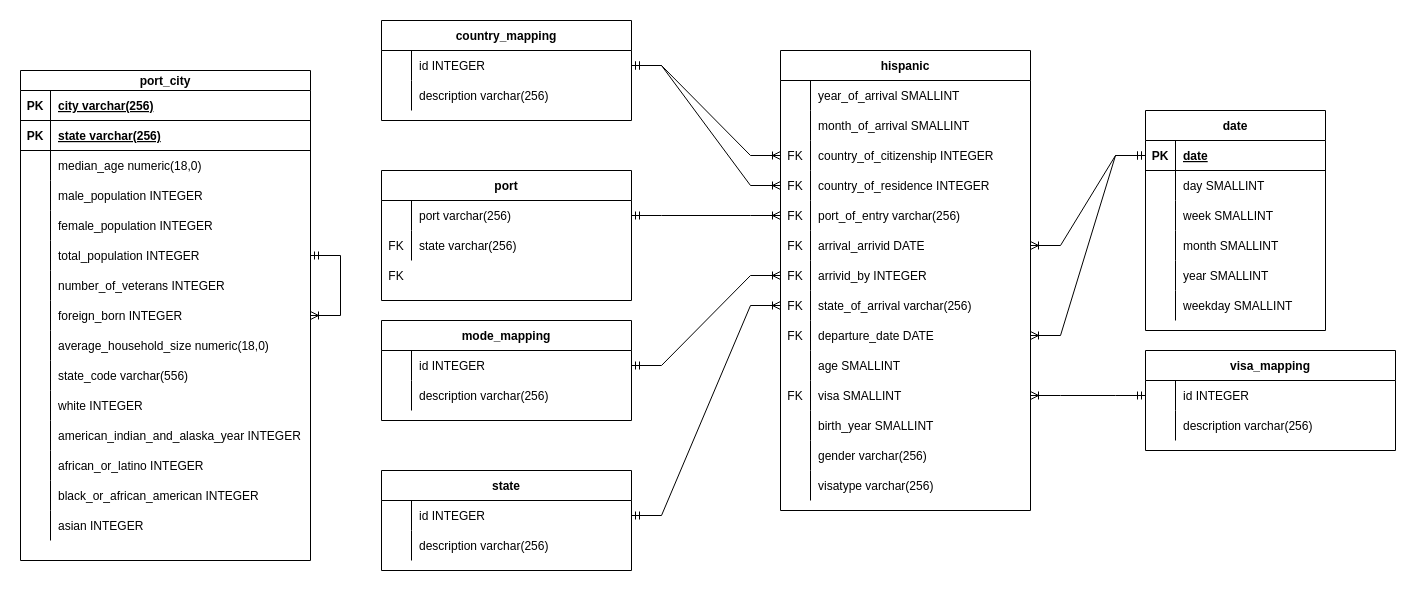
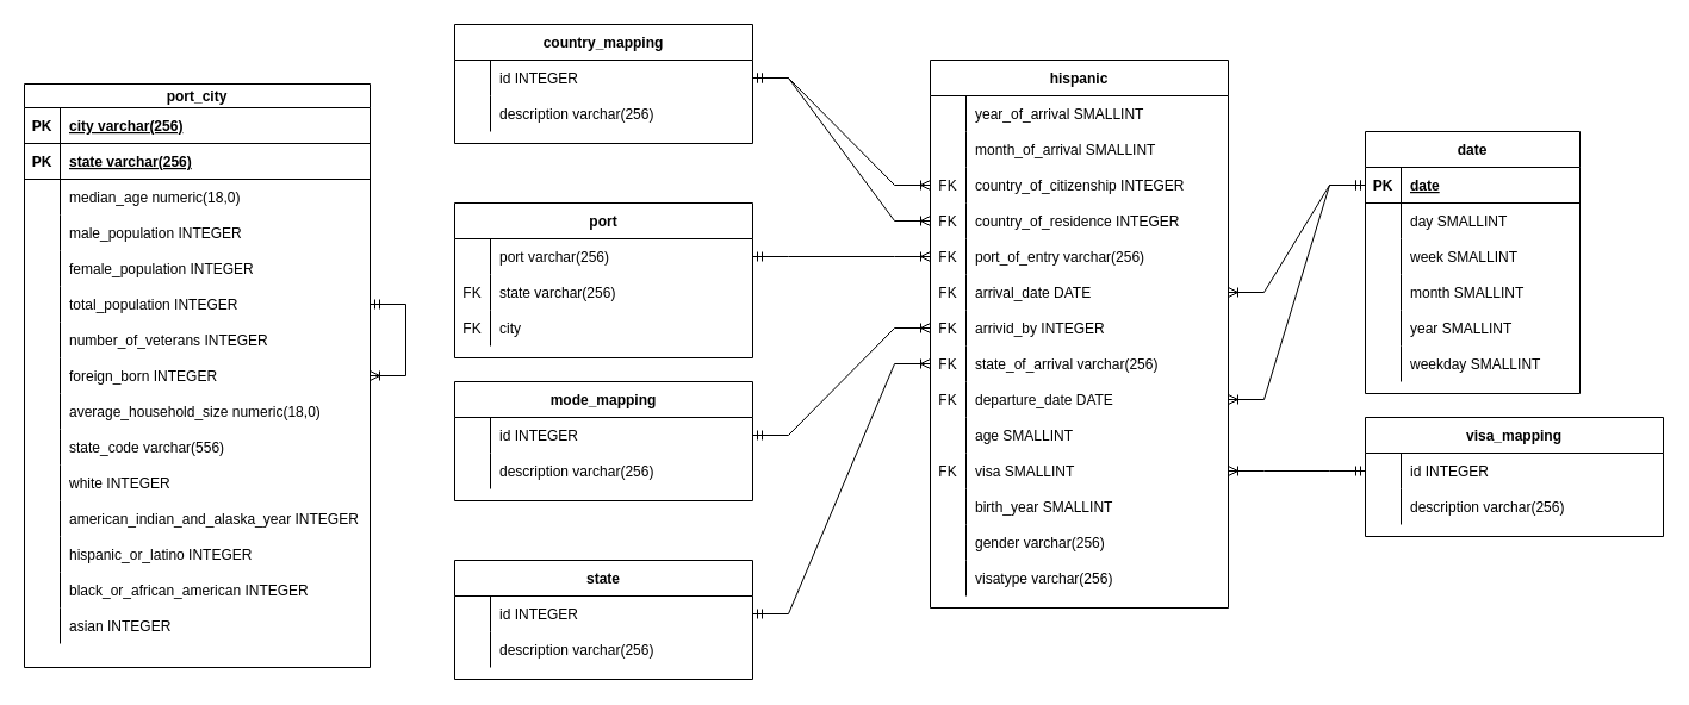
- <mxCell id="20" value="arrival_arrivid DATE" style="shape=partialRectangle;overflow=hidden;connectable=0;fillColor=none;top=0;left=0;bottom=0;right=0;align=left;spacingLeft=6;" parent="18" vertex="1"><mxGeometry x="30" width="220" height="30" as="geometry"><mxRectangle width="220" height="30" as="alternateBounds" /></mxGeometry></mxCell>
+ <mxCell id="20" value="arrival_date DATE" style="shape=partialRectangle;overflow=hidden;connectable=0;fillColor=none;top=0;left=0;bottom=0;right=0;align=left;spacingLeft=6;" parent="18" vertex="1"><mxGeometry x="30" width="220" height="30" as="geometry"><mxRectangle width="220" height="30" as="alternateBounds" /></mxGeometry></mxCell>
+ <mxCell id="61" value="city" style="shape=partialRectangle;overflow=hidden;connectable=0;fillColor=none;top=0;left=0;bottom=0;right=0;align=left;spacingLeft=6;" parent="59" vertex="1"><mxGeometry x="30" width="220" height="30" as="geometry"><mxRectangle width="220" height="30" as="alternateBounds" /></mxGeometry></mxCell>
- <mxCell id="150" value="african_or_latino INTEGER" style="shape=partialRectangle;connectable=0;fillColor=none;top=0;left=0;bottom=0;right=0;align=left;spacingLeft=6;overflow=hidden;" vertex="1" parent="148"><mxGeometry x="30" width="260" height="30" as="geometry"><mxRectangle width="260" height="30" as="alternateBounds" /></mxGeometry></mxCell>
+ <mxCell id="150" value="hispanic_or_latino INTEGER" style="shape=partialRectangle;connectable=0;fillColor=none;top=0;left=0;bottom=0;right=0;align=left;spacingLeft=6;overflow=hidden;" vertex="1" parent="148"><mxGeometry x="30" width="260" height="30" as="geometry"><mxRectangle width="260" height="30" as="alternateBounds" /></mxGeometry></mxCell>
